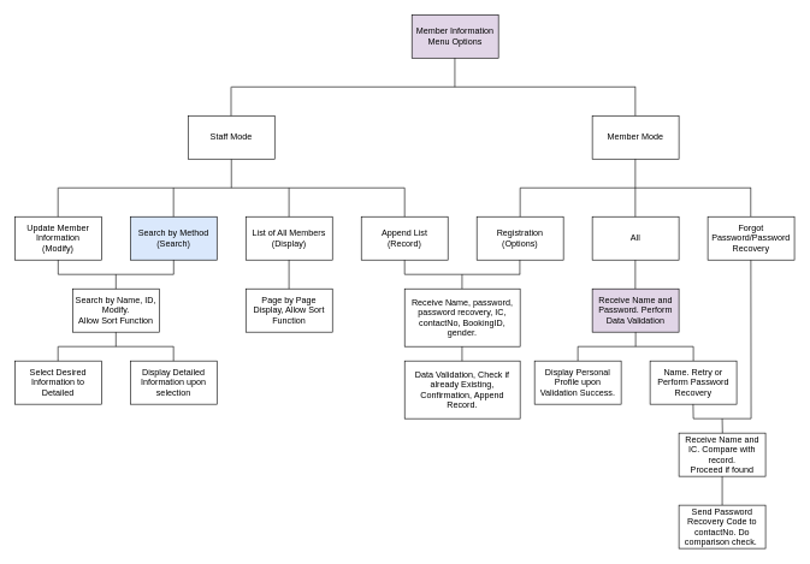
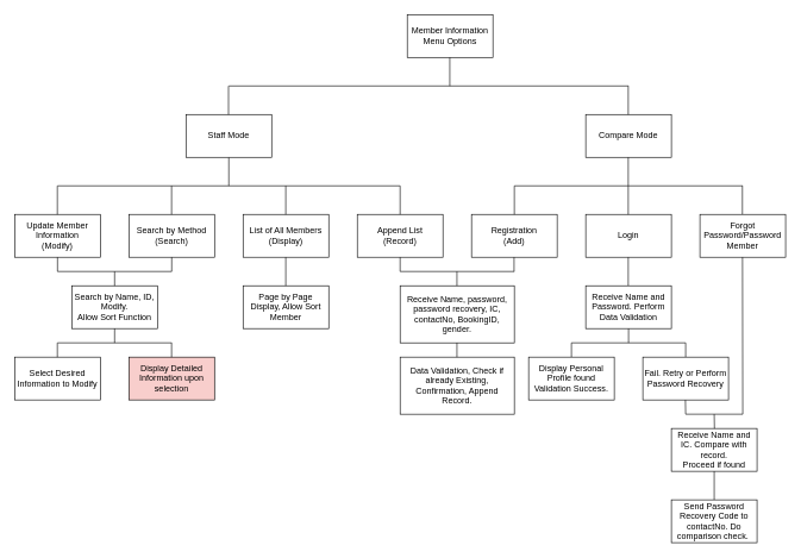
- <mxCell id="2" value="Member Information&lt;div&gt;Menu Options&lt;/div&gt;" style="rounded=0;whiteSpace=wrap;html=1;fillColor=#e1d5e7;" parent="1" vertex="1"><mxGeometry x="570" y="20" width="120" height="60" as="geometry" /></mxCell>
+ <mxCell id="2" value="Member Information&lt;div&gt;Menu Options&lt;/div&gt;" style="rounded=0;whiteSpace=wrap;html=1;" parent="1" vertex="1"><mxGeometry x="570" y="20" width="120" height="60" as="geometry" /></mxCell>
- <mxCell id="24" value="Member Mode" style="rounded=0;whiteSpace=wrap;html=1;" parent="1" vertex="1"><mxGeometry x="820" y="160" width="120" height="60" as="geometry" /></mxCell>
+ <mxCell id="24" value="Compare Mode" style="rounded=0;whiteSpace=wrap;html=1;" parent="1" vertex="1"><mxGeometry x="820" y="160" width="120" height="60" as="geometry" /></mxCell>
- <mxCell id="6" value="Search by Method&lt;div&gt;(Search)&lt;/div&gt;" style="rounded=0;whiteSpace=wrap;html=1;fillColor=#dae8fc;" parent="1" vertex="1"><mxGeometry x="180" y="300" width="120" height="60" as="geometry" /></mxCell>
+ <mxCell id="6" value="Search by Method&lt;div&gt;(Search)&lt;/div&gt;" style="rounded=0;whiteSpace=wrap;html=1;" parent="1" vertex="1"><mxGeometry x="180" y="300" width="120" height="60" as="geometry" /></mxCell>
- <mxCell id="28" value="Registration&lt;div&gt;(Options)&lt;/div&gt;" style="rounded=0;whiteSpace=wrap;html=1;" parent="1" vertex="1"><mxGeometry x="660" y="300" width="120" height="60" as="geometry" /></mxCell>
+ <mxCell id="28" value="Registration&lt;div&gt;(Add)&lt;/div&gt;" style="rounded=0;whiteSpace=wrap;html=1;" parent="1" vertex="1"><mxGeometry x="660" y="300" width="120" height="60" as="geometry" /></mxCell>
- <mxCell id="33" value="All" style="rounded=0;whiteSpace=wrap;html=1;" parent="1" vertex="1"><mxGeometry x="820" y="300" width="120" height="60" as="geometry" /></mxCell>
+ <mxCell id="33" value="Login" style="rounded=0;whiteSpace=wrap;html=1;" parent="1" vertex="1"><mxGeometry x="820" y="300" width="120" height="60" as="geometry" /></mxCell>
- <mxCell id="43" value="Forgot Password/Password Recovery" style="rounded=0;whiteSpace=wrap;html=1;" parent="1" vertex="1"><mxGeometry x="980" y="300" width="120" height="60" as="geometry" /></mxCell>
+ <mxCell id="43" value="Forgot Password/Password Member" style="rounded=0;whiteSpace=wrap;html=1;" parent="1" vertex="1"><mxGeometry x="980" y="300" width="120" height="60" as="geometry" /></mxCell>
- <mxCell id="8" value="Page by Page Display, Allow Sort Function" style="rounded=0;whiteSpace=wrap;html=1;" parent="1" vertex="1"><mxGeometry x="340" y="400" width="120" height="60" as="geometry" /></mxCell>
+ <mxCell id="8" value="Page by Page Display, Allow Sort Member" style="rounded=0;whiteSpace=wrap;html=1;" parent="1" vertex="1"><mxGeometry x="340" y="400" width="120" height="60" as="geometry" /></mxCell>
- <mxCell id="36" value="&lt;div&gt;Receive Name and Password. Perform Data Validation&lt;/div&gt;" style="rounded=0;whiteSpace=wrap;html=1;fillColor=#e1d5e7;" parent="1" vertex="1"><mxGeometry x="820" y="400" width="120" height="60" as="geometry" /></mxCell>
+ <mxCell id="36" value="&lt;div&gt;Receive Name and Password. Perform Data Validation&lt;/div&gt;" style="rounded=0;whiteSpace=wrap;html=1;" parent="1" vertex="1"><mxGeometry x="820" y="400" width="120" height="60" as="geometry" /></mxCell>
- <mxCell id="13" value="Select Desired Information to Detailed" style="rounded=0;whiteSpace=wrap;html=1;" parent="1" vertex="1"><mxGeometry y="500" width="120" height="60" as="geometry" x="20" /></mxCell>
+ <mxCell id="13" value="Select Desired Information to Modify" style="rounded=0;whiteSpace=wrap;html=1;" parent="1" vertex="1"><mxGeometry y="500" width="120" height="60" as="geometry" x="20" /></mxCell>
- <mxCell id="12" value="Display Detailed Information upon selection" style="rounded=0;whiteSpace=wrap;html=1;" parent="1" vertex="1"><mxGeometry x="180" y="500" width="120" height="60" as="geometry" /></mxCell>
+ <mxCell id="12" value="Display Detailed Information upon selection" style="rounded=0;whiteSpace=wrap;html=1;fillColor=#f8cecc;" parent="1" vertex="1"><mxGeometry x="180" y="500" width="120" height="60" as="geometry" /></mxCell>
- <mxCell id="42" value="Display Personal Profile upon Validation Success." style="rounded=0;whiteSpace=wrap;html=1;" parent="1" vertex="1"><mxGeometry x="740" y="500" width="120" height="60" as="geometry" /></mxCell>
+ <mxCell id="42" value="Display Personal Profile found Validation Success." style="rounded=0;whiteSpace=wrap;html=1;" parent="1" vertex="1"><mxGeometry x="740" y="500" width="120" height="60" as="geometry" /></mxCell>
- <mxCell id="41" value="Name. Retry or Perform Password Recovery" style="rounded=0;whiteSpace=wrap;html=1;" parent="1" vertex="1"><mxGeometry x="900" y="500" width="120" height="60" as="geometry" /></mxCell>
+ <mxCell id="41" value="Fail. Retry or Perform Password Recovery" style="rounded=0;whiteSpace=wrap;html=1;" parent="1" vertex="1"><mxGeometry x="900" y="500" width="120" height="60" as="geometry" /></mxCell>
